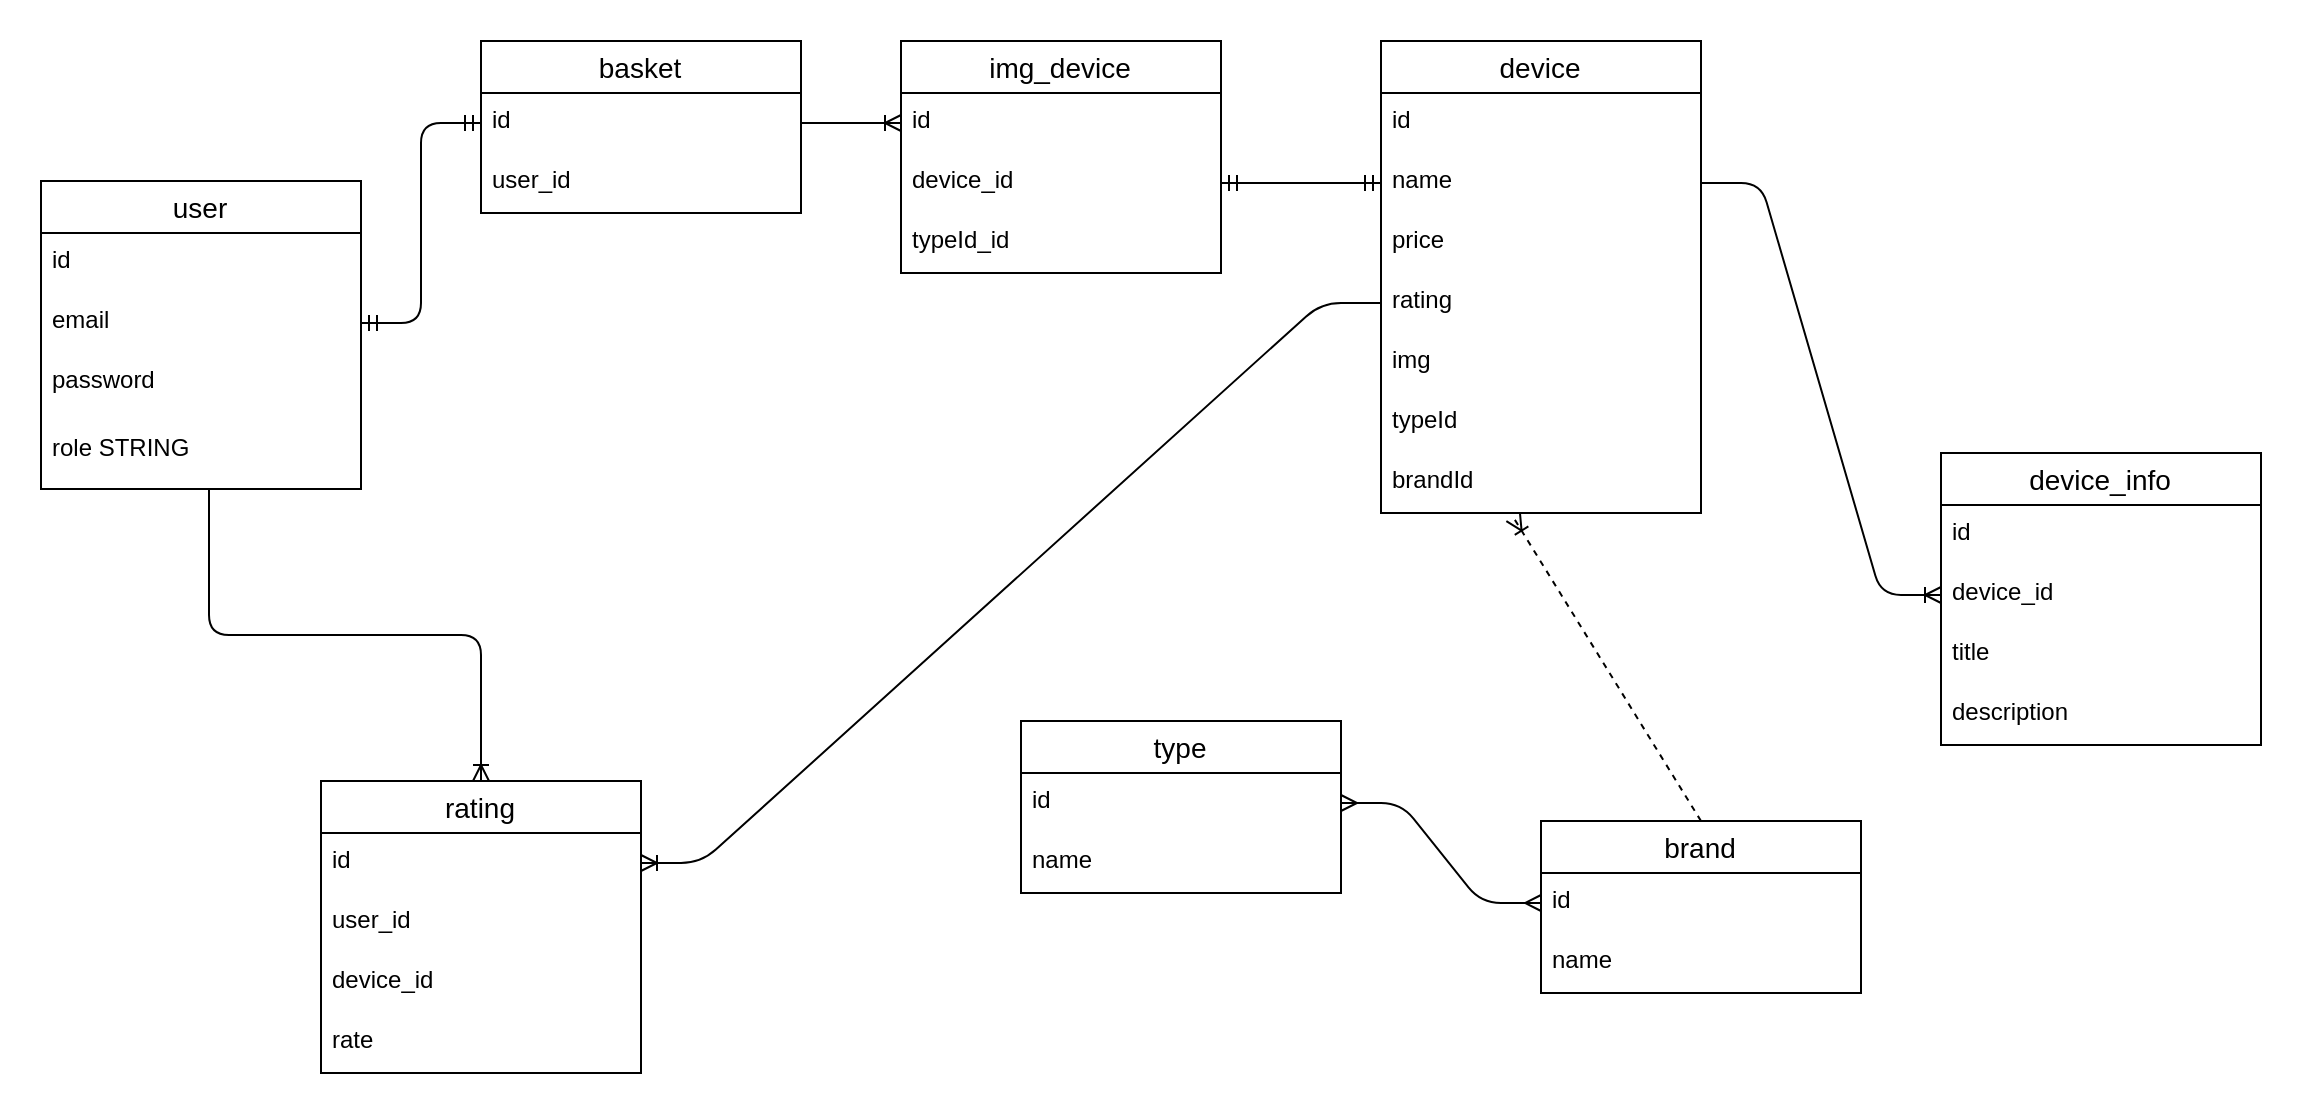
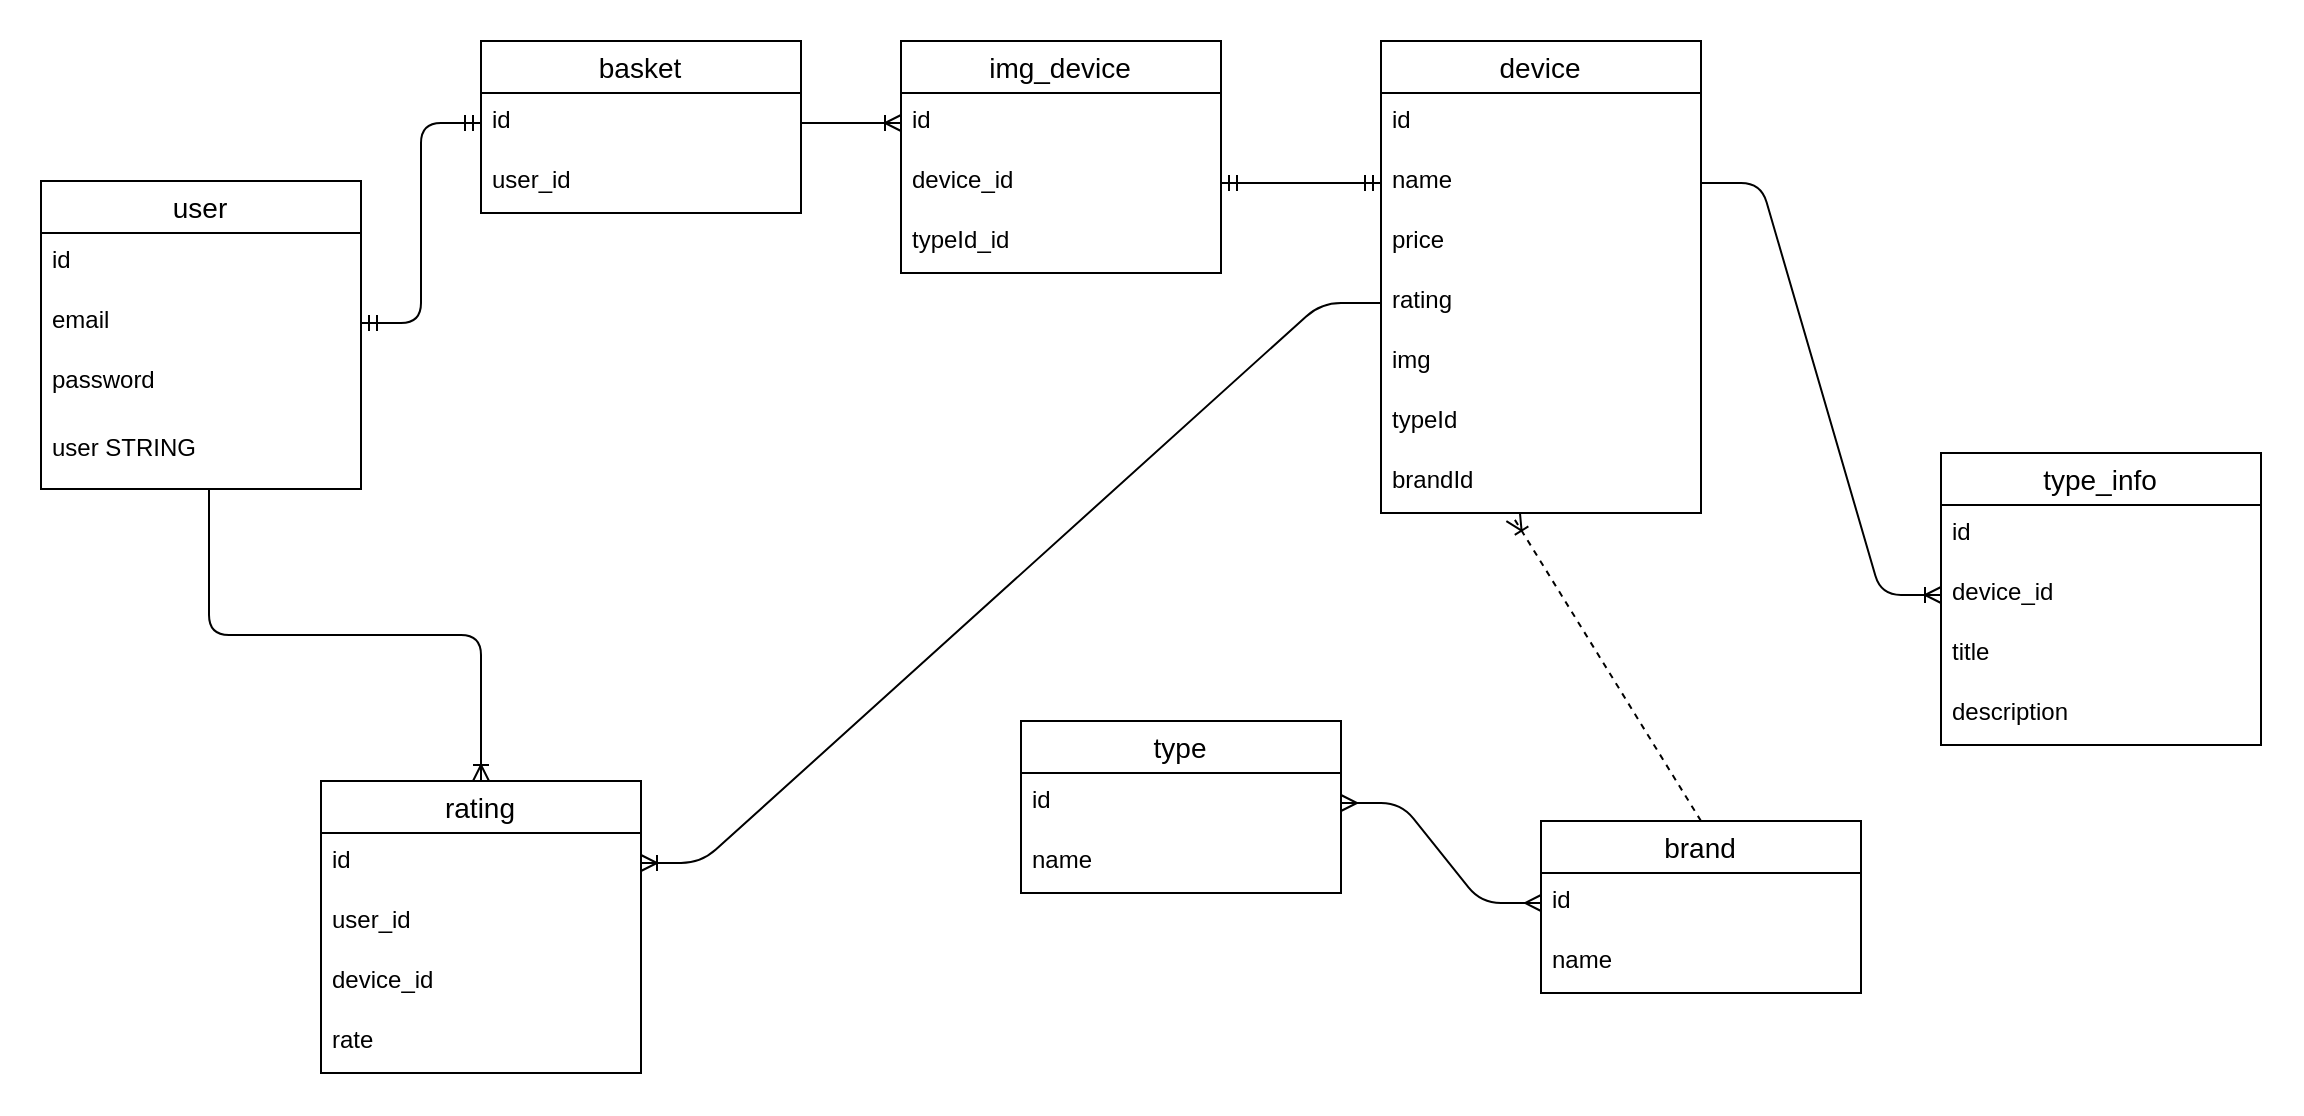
- <mxCell id="6" value="role STRING" style="text;strokeColor=none;spacingLeft=4;spacingRight=4;overflow=hidden;rotatable=0;points=[[0,0.5],[1,0.5]];portConstraint=eastwest;fontSize=12;" vertex="1" parent="2"><mxGeometry y="120" width="160" height="34" as="geometry" /></mxCell>
+ <mxCell id="6" value="user STRING" style="text;strokeColor=none;spacingLeft=4;spacingRight=4;overflow=hidden;rotatable=0;points=[[0,0.5],[1,0.5]];portConstraint=eastwest;fontSize=12;" vertex="1" parent="2"><mxGeometry y="120" width="160" height="34" as="geometry" /></mxCell>
- <mxCell id="27" value="device_info" style="swimlane;fontStyle=0;childLayout=stackLayout;horizontal=1;startSize=26;horizontalStack=0;resizeParent=1;resizeParentMax=0;resizeLast=0;collapsible=1;marginBottom=0;align=center;fontSize=14;fillColor=none;" vertex="1" parent="1"><mxGeometry x="970" y="226" width="160" height="146" as="geometry" /></mxCell>
+ <mxCell id="27" value="type_info" style="swimlane;fontStyle=0;childLayout=stackLayout;horizontal=1;startSize=26;horizontalStack=0;resizeParent=1;resizeParentMax=0;resizeLast=0;collapsible=1;marginBottom=0;align=center;fontSize=14;fillColor=none;" vertex="1" parent="1"><mxGeometry x="970" y="226" width="160" height="146" as="geometry" /></mxCell>
